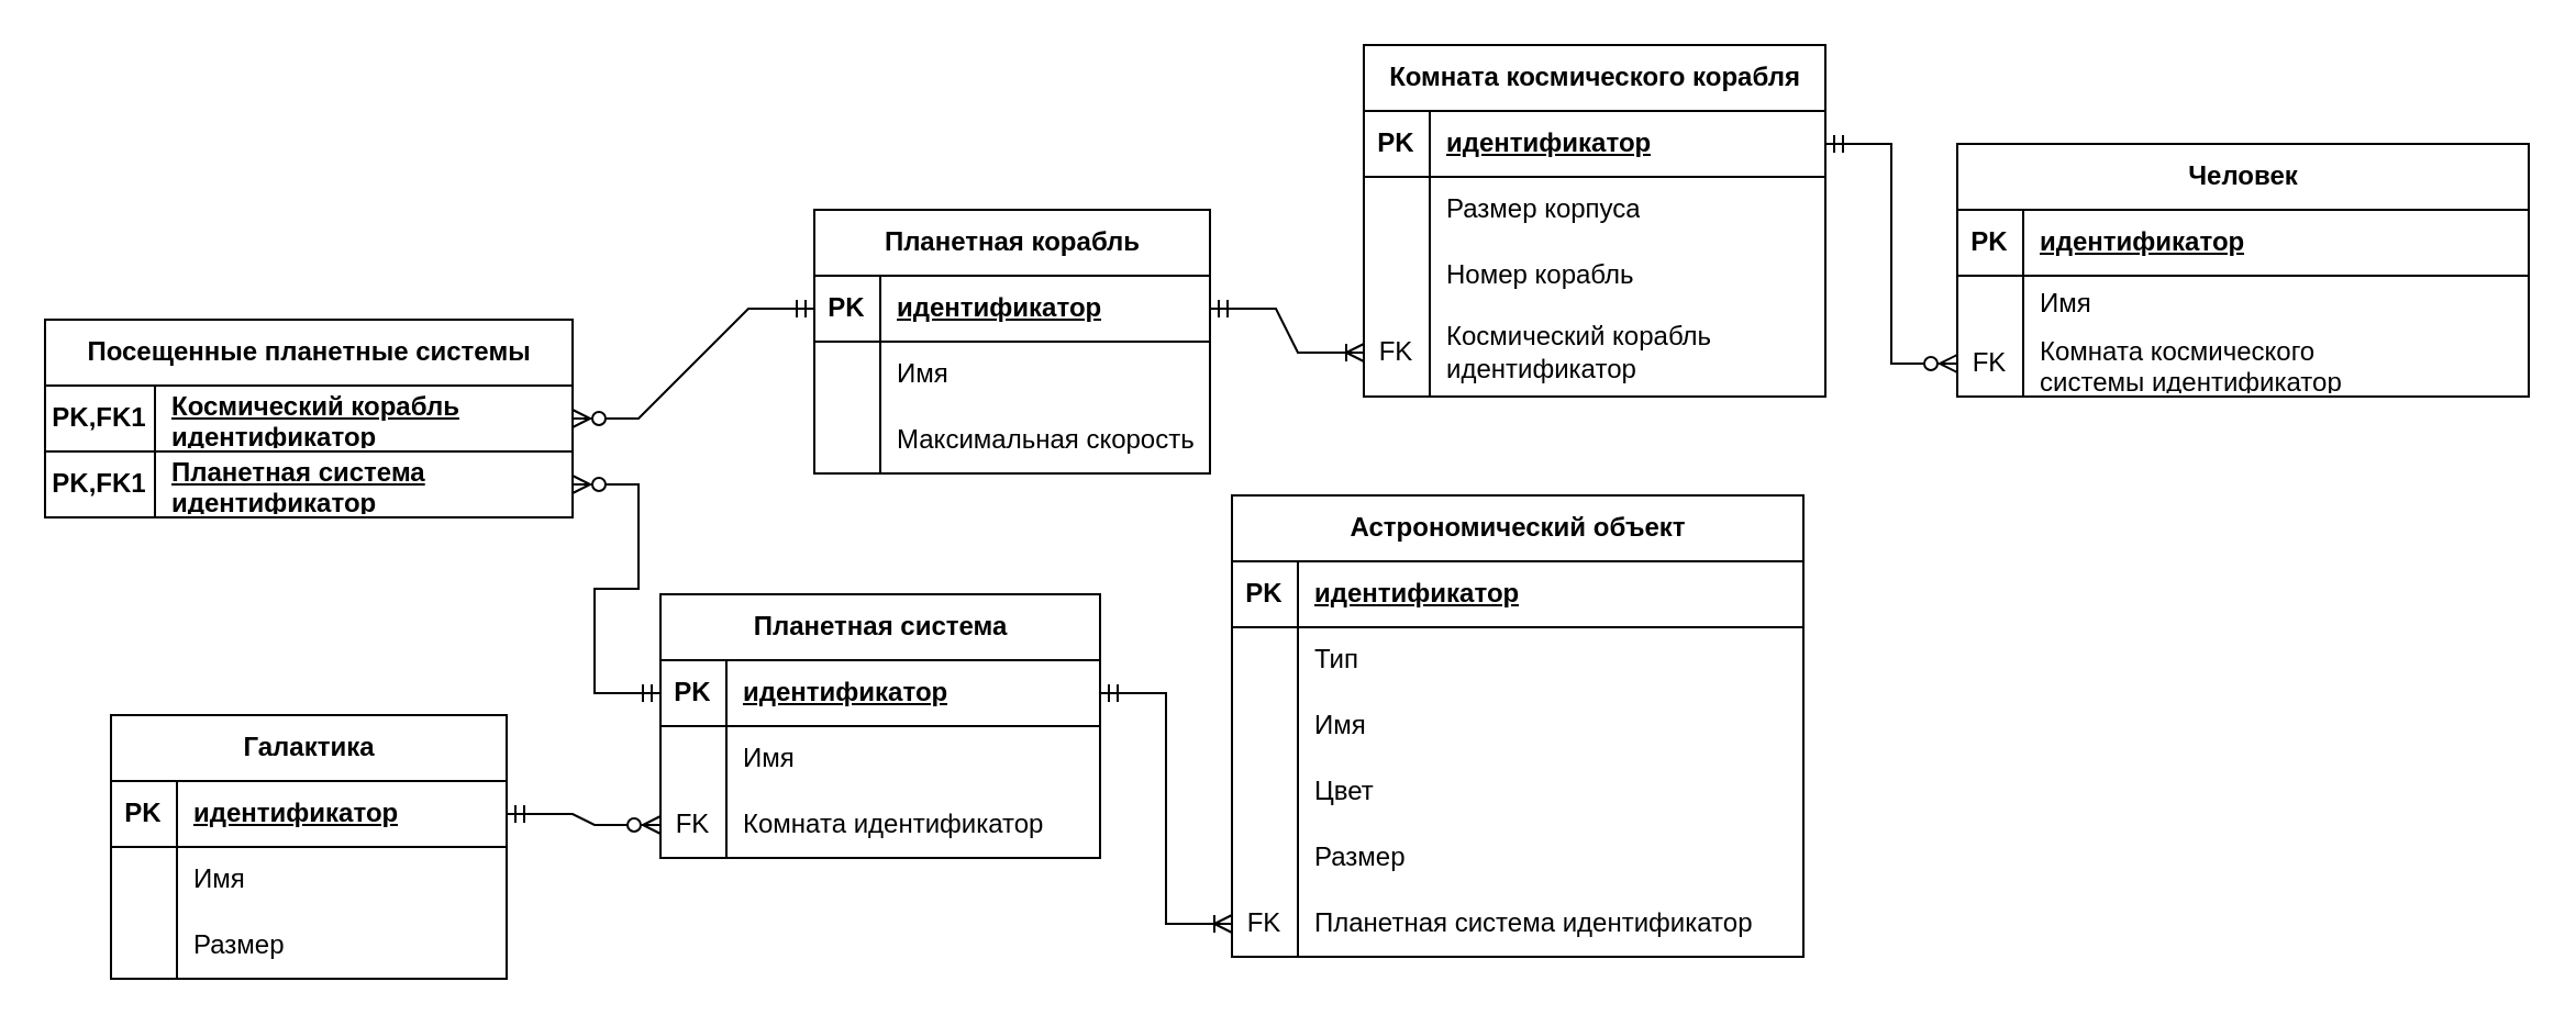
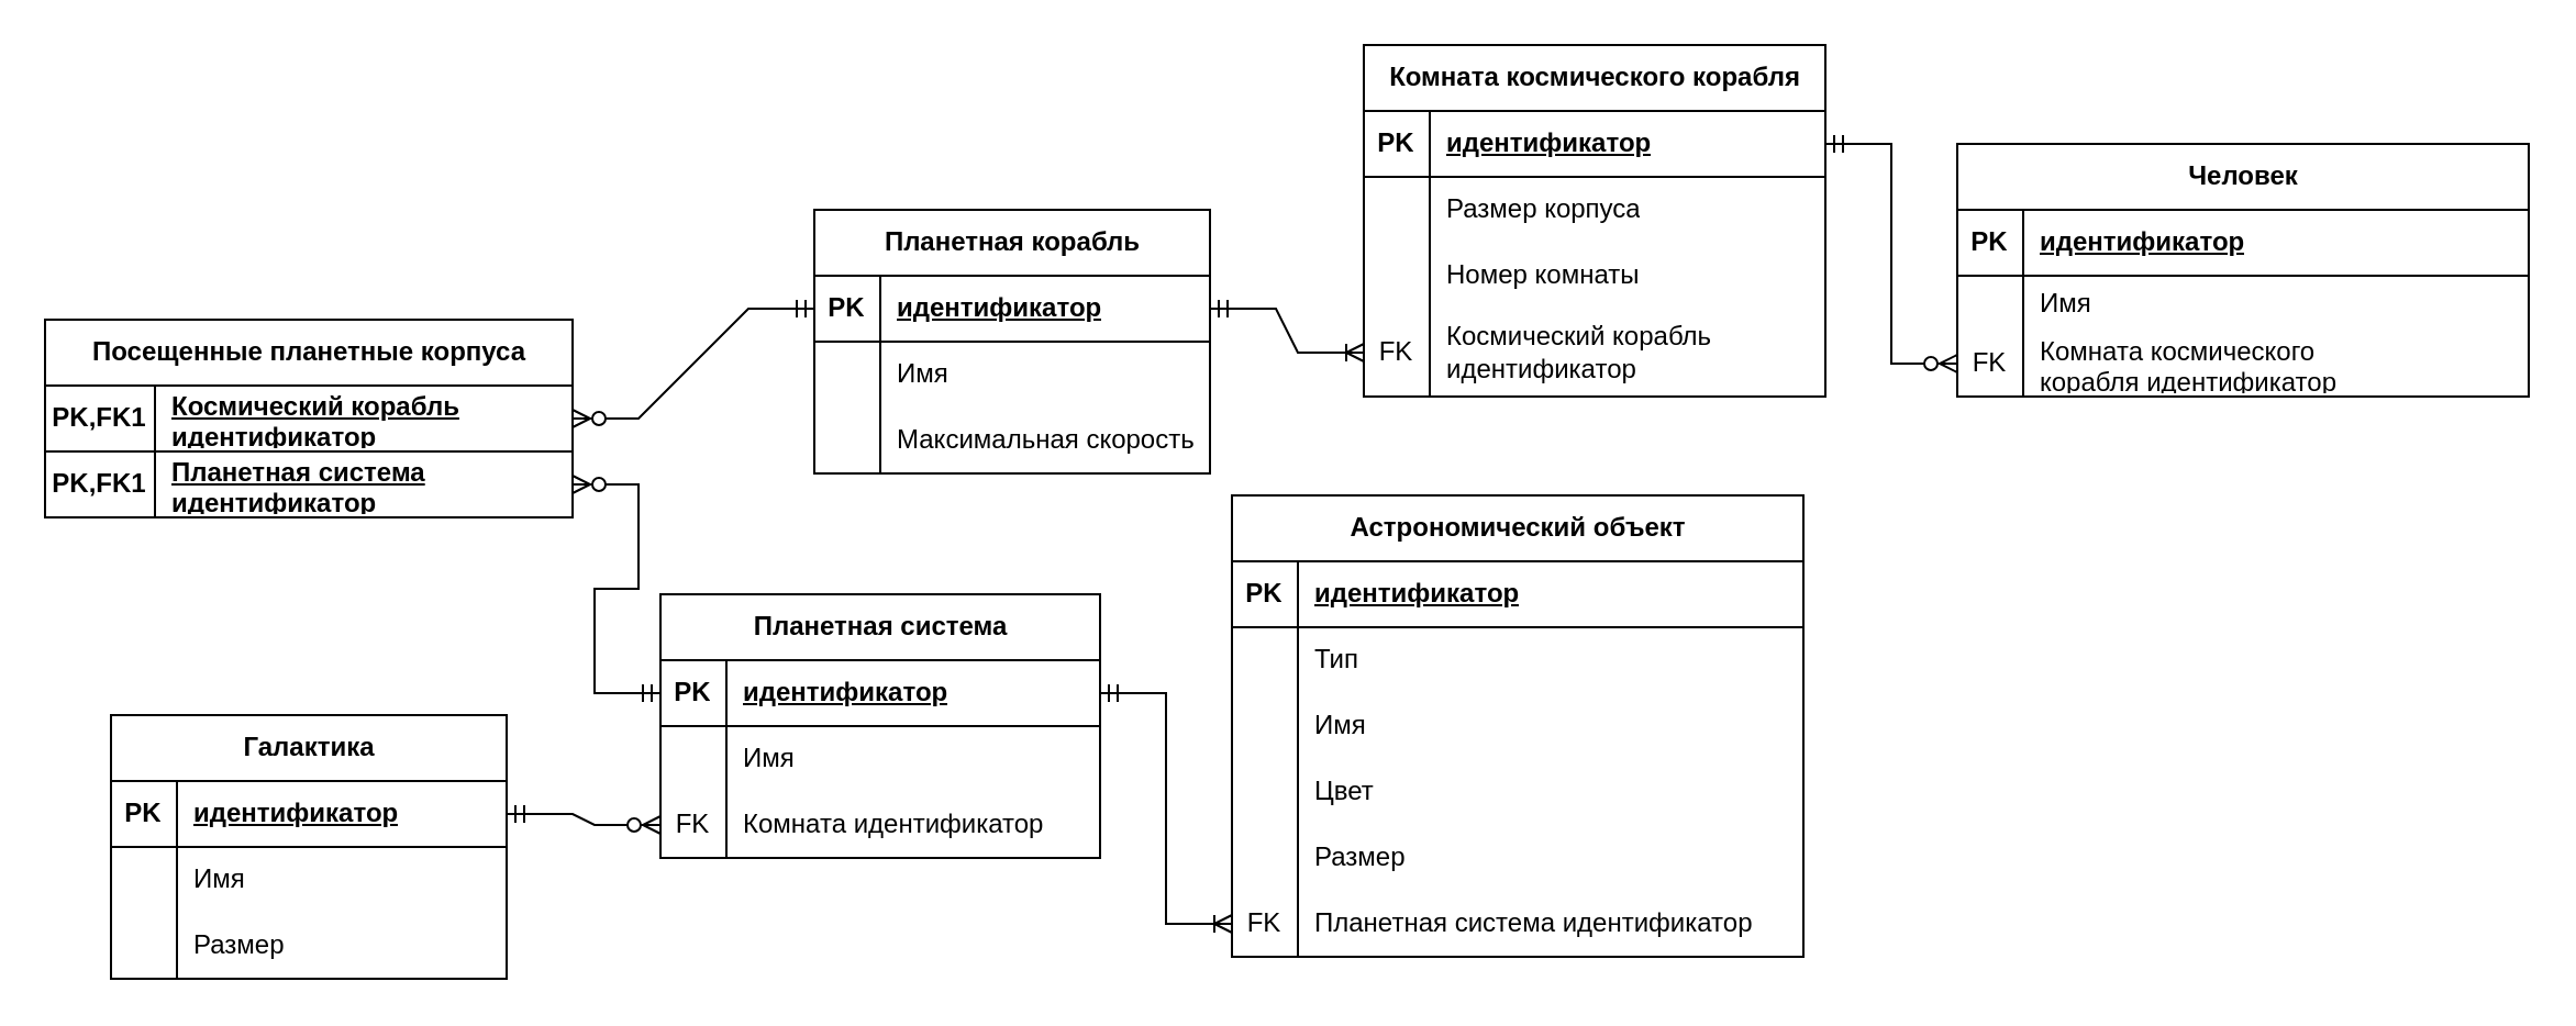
- <mxCell id="72" value="Номер корабль" style="shape=partialRectangle;connectable=0;fillColor=none;top=0;left=0;bottom=0;right=0;align=left;spacingLeft=6;overflow=hidden;whiteSpace=wrap;html=1;" vertex="1" parent="70"><mxGeometry x="30" width="180" height="30" as="geometry"><mxRectangle width="180" height="30" as="alternateBounds" /></mxGeometry></mxCell>
+ <mxCell id="72" value="Номер комнаты" style="shape=partialRectangle;connectable=0;fillColor=none;top=0;left=0;bottom=0;right=0;align=left;spacingLeft=6;overflow=hidden;whiteSpace=wrap;html=1;" vertex="1" parent="70"><mxGeometry x="30" width="180" height="30" as="geometry"><mxRectangle width="180" height="30" as="alternateBounds" /></mxGeometry></mxCell>
- <mxCell id="54" value="Посещенные планетные системы" style="shape=table;startSize=30;container=1;collapsible=1;childLayout=tableLayout;fixedRows=1;rowLines=0;fontStyle=1;align=center;resizeLast=1;html=1;" vertex="1" parent="1"><mxGeometry x="20" y="145" width="240" height="90" as="geometry" /></mxCell>
+ <mxCell id="54" value="Посещенные планетные корпуса" style="shape=table;startSize=30;container=1;collapsible=1;childLayout=tableLayout;fixedRows=1;rowLines=0;fontStyle=1;align=center;resizeLast=1;html=1;" vertex="1" parent="1"><mxGeometry x="20" y="145" width="240" height="90" as="geometry" /></mxCell>
- <mxCell id="41" value="Комната космического системы&amp;nbsp;идентификатор" style="shape=partialRectangle;connectable=0;fillColor=none;top=0;left=0;bottom=0;right=0;align=left;spacingLeft=6;overflow=hidden;whiteSpace=wrap;html=1;" parent="39" vertex="1"><mxGeometry x="30" width="230" height="30" as="geometry"><mxRectangle width="230" height="30" as="alternateBounds" /></mxGeometry></mxCell>
+ <mxCell id="41" value="Комната космического корабля&amp;nbsp;идентификатор" style="shape=partialRectangle;connectable=0;fillColor=none;top=0;left=0;bottom=0;right=0;align=left;spacingLeft=6;overflow=hidden;whiteSpace=wrap;html=1;" parent="39" vertex="1"><mxGeometry x="30" width="230" height="30" as="geometry"><mxRectangle width="230" height="30" as="alternateBounds" /></mxGeometry></mxCell>
